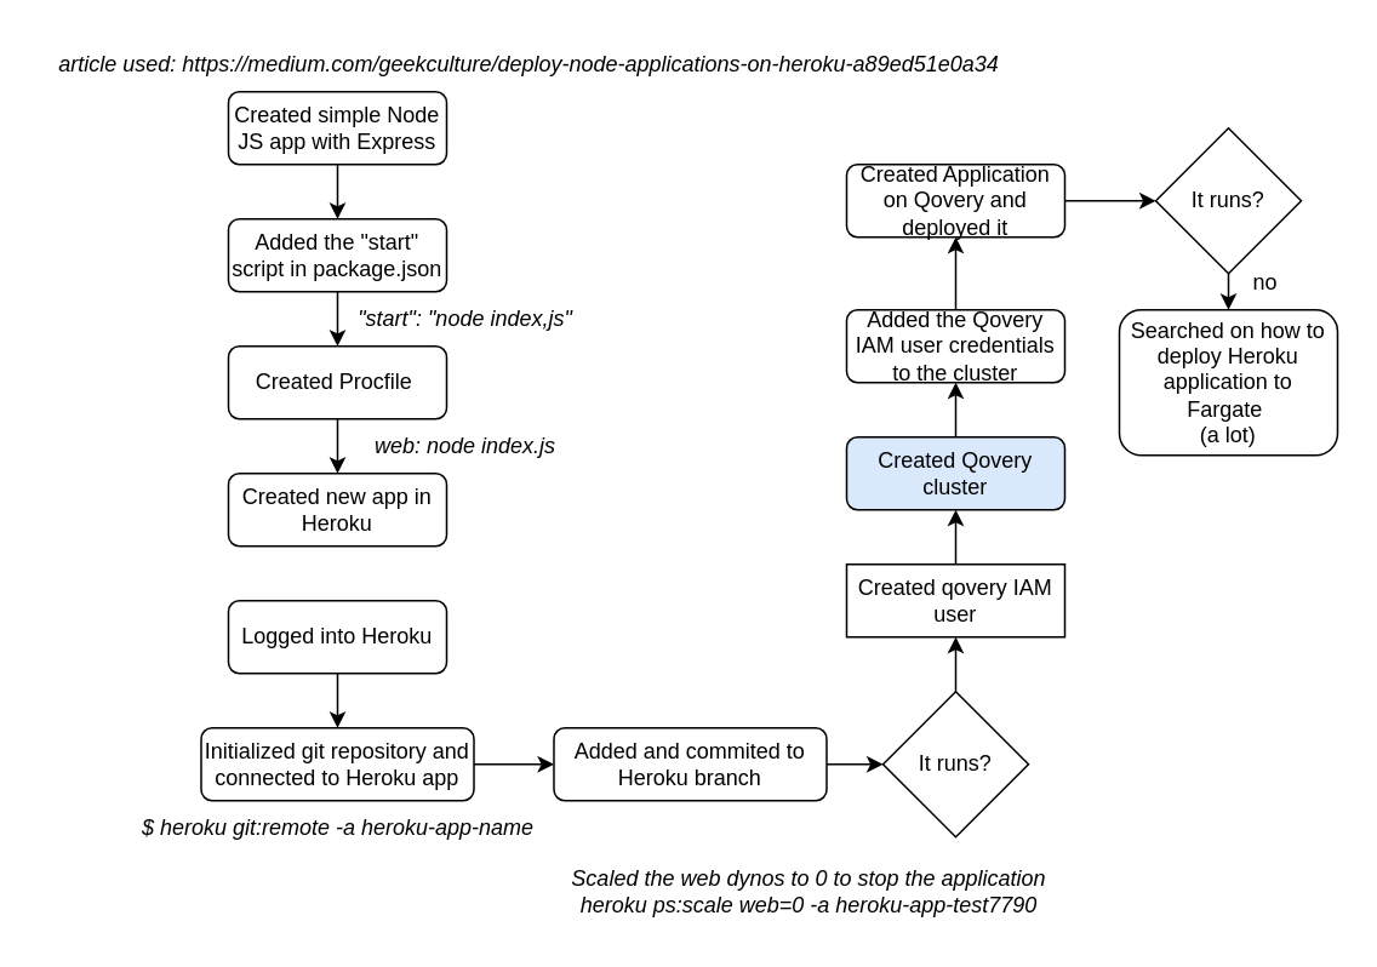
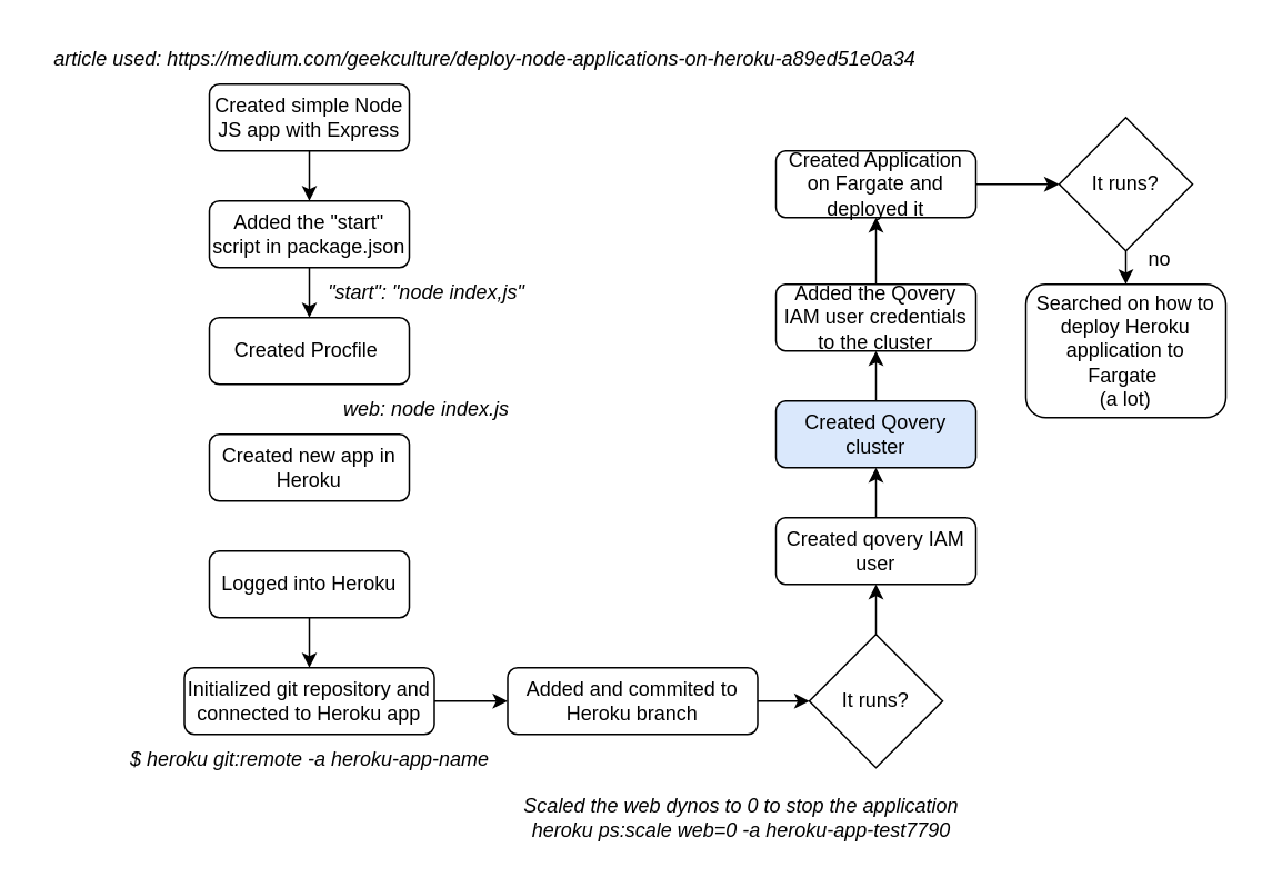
- <mxCell id="28" value="Created Application on Qovery and deployed it" style="rounded=1;whiteSpace=wrap;html=1;fontSize=12;glass=0;strokeWidth=1;shadow=0;" vertex="1" parent="1"><mxGeometry x="465" y="90" width="120" height="40" as="geometry" /></mxCell>
+ <mxCell id="28" value="Created Application on Fargate and deployed it" style="rounded=1;whiteSpace=wrap;html=1;fontSize=12;glass=0;strokeWidth=1;shadow=0;" vertex="1" parent="1"><mxGeometry x="465" y="90" width="120" height="40" as="geometry" /></mxCell>
- <mxCell id="4" value="" style="edgeStyle=orthogonalEdgeStyle;rounded=0;orthogonalLoop=1;jettySize=auto;html=1;" parent="1" source="5" target="6" edge="1"><mxGeometry relative="1" as="geometry" /></mxCell>
- <mxCell id="21" value="Created qovery IAM user" style="whiteSpace=wrap;html=1;fontSize=12;glass=0;strokeWidth=1;shadow=0;rounded=0;" parent="1" vertex="1"><mxGeometry x="465" y="310" width="120" height="40" as="geometry" /></mxCell>
+ <mxCell id="21" value="Created qovery IAM user" style="rounded=1;whiteSpace=wrap;html=1;fontSize=12;glass=0;strokeWidth=1;shadow=0;" parent="1" vertex="1"><mxGeometry x="465" y="310" width="120" height="40" as="geometry" /></mxCell>
